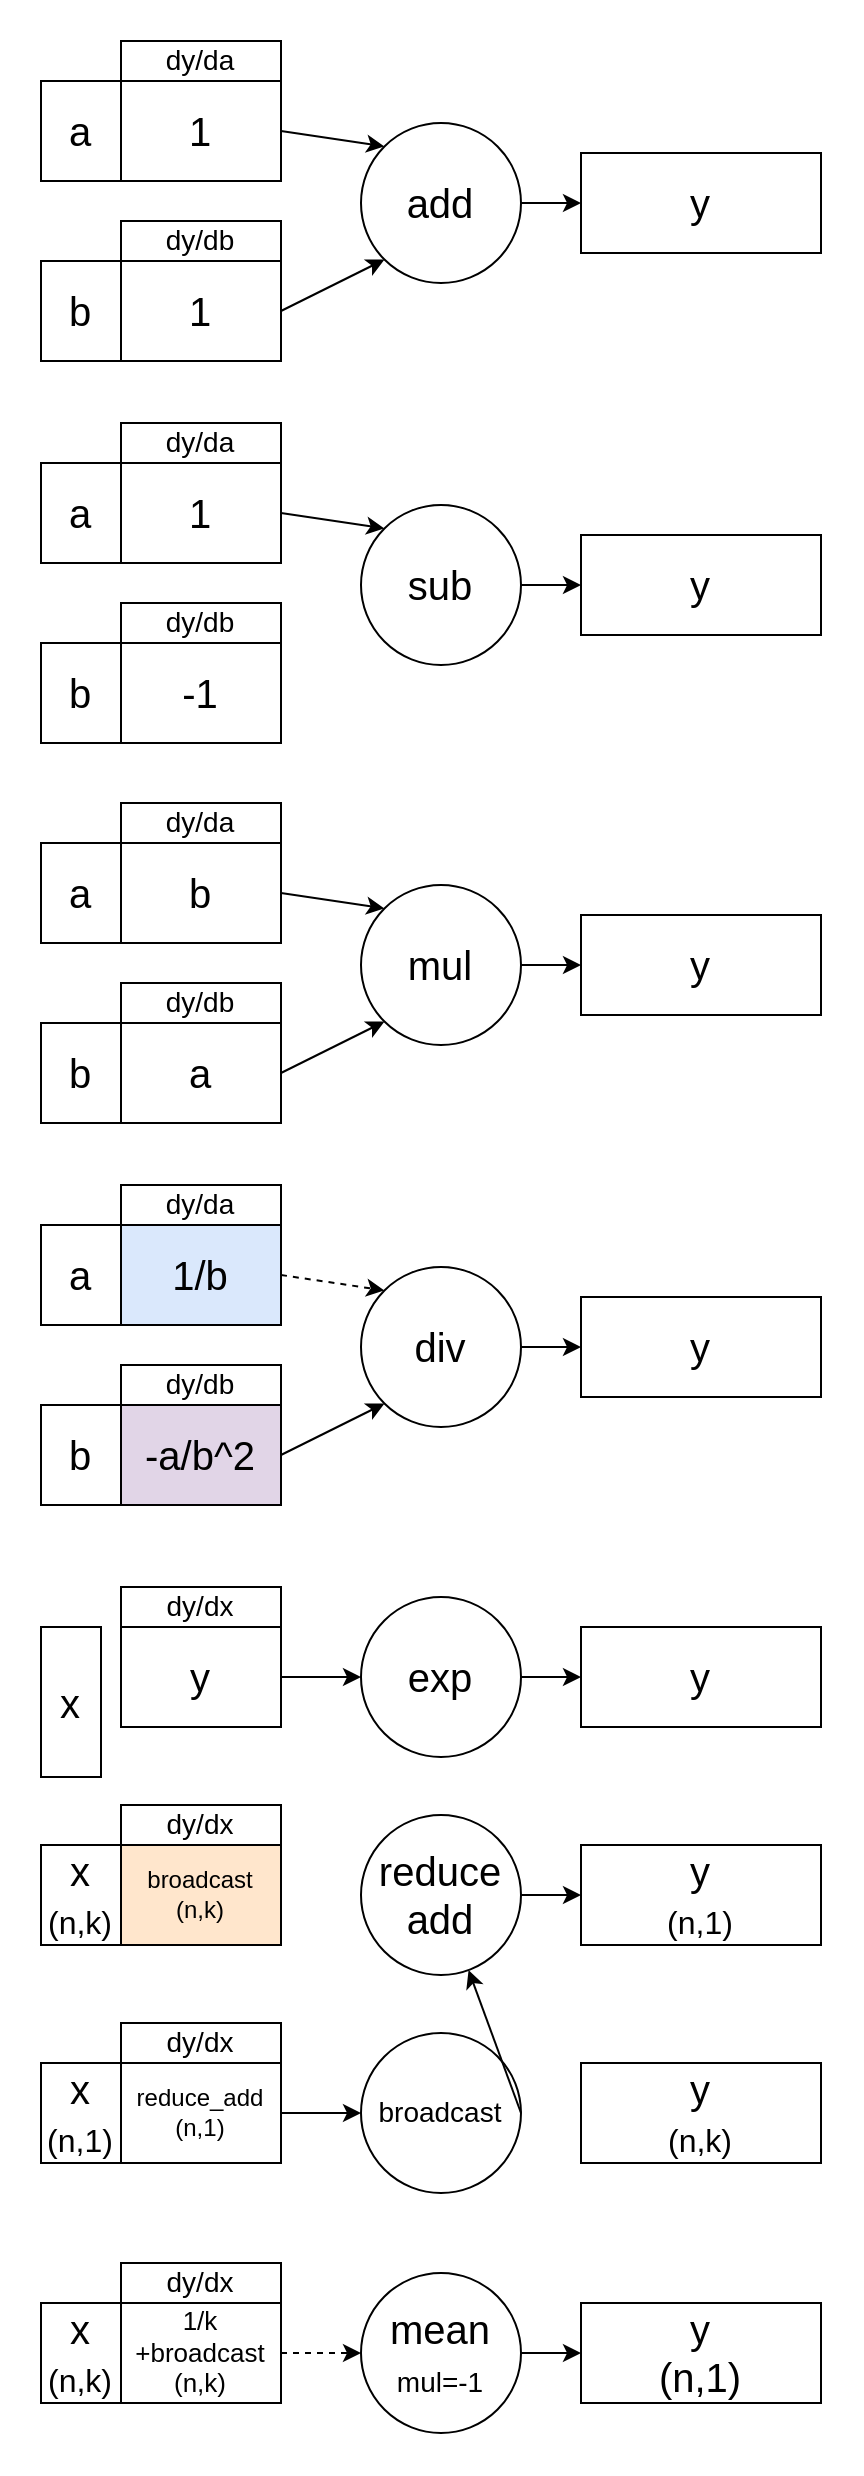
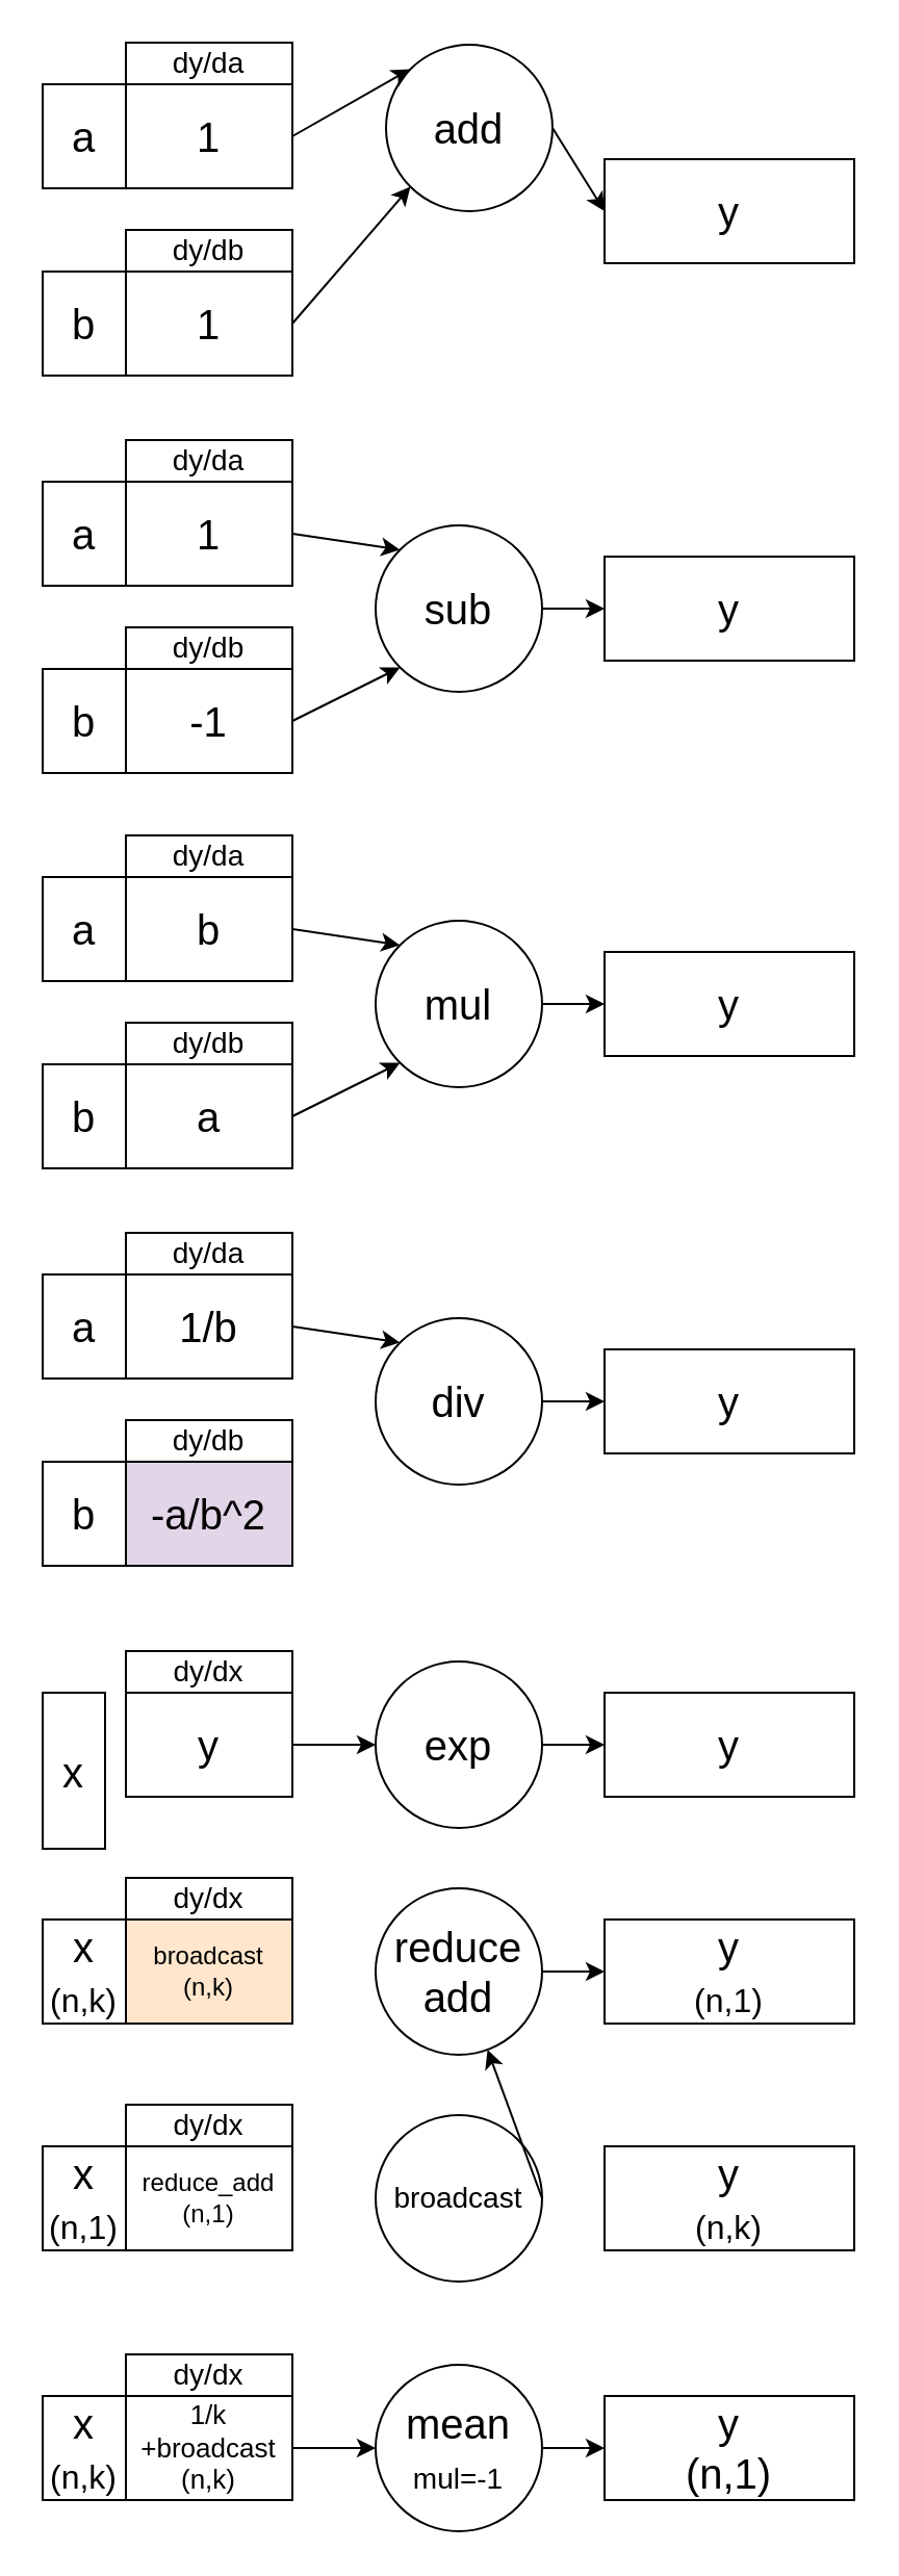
- <mxCell id="2" value="add" style="ellipse;whiteSpace=wrap;html=1;aspect=fixed;fontSize=20;" vertex="1" parent="1"><mxGeometry x="180" y="61" width="80" height="80" as="geometry" /></mxCell>
+ <mxCell id="2" value="add" style="ellipse;whiteSpace=wrap;html=1;aspect=fixed;fontSize=20;" vertex="1" parent="1"><mxGeometry x="185" y="21" width="80" height="80" as="geometry" /></mxCell>
+ <mxCell id="22" value="" style="endArrow=classic;html=1;rounded=0;entryX=0;entryY=1;entryDx=0;entryDy=0;exitX=1;exitY=0.5;exitDx=0;exitDy=0;fontSize=20;" edge="1" parent="1" source="18" target="13"><mxGeometry width="50" height="50" relative="1" as="geometry"><mxPoint x="190" y="432" as="sourcePoint" /><mxPoint x="240" y="382" as="targetPoint" /></mxGeometry></mxCell>
- <mxCell id="38" value="1/b" style="rounded=0;whiteSpace=wrap;html=1;fontSize=20;fillColor=#dae8fc;" vertex="1" parent="1"><mxGeometry x="60" y="612" width="80" height="50" as="geometry" /></mxCell>
+ <mxCell id="38" value="1/b" style="rounded=0;whiteSpace=wrap;html=1;fontSize=20;" vertex="1" parent="1"><mxGeometry x="60" y="612" width="80" height="50" as="geometry" /></mxCell>
- <mxCell id="43" value="" style="endArrow=classic;html=1;rounded=0;entryX=0;entryY=0;entryDx=0;entryDy=0;exitX=1;exitY=0.5;exitDx=0;exitDy=0;fontSize=20;dashed=1;" edge="1" parent="1" source="38" target="35"><mxGeometry width="50" height="50" relative="1" as="geometry"><mxPoint x="190" y="813" as="sourcePoint" /><mxPoint x="240" y="763" as="targetPoint" /></mxGeometry></mxCell>
+ <mxCell id="43" value="" style="endArrow=classic;html=1;rounded=0;entryX=0;entryY=0;entryDx=0;entryDy=0;exitX=1;exitY=0.5;exitDx=0;exitDy=0;fontSize=20;" edge="1" parent="1" source="38" target="35"><mxGeometry width="50" height="50" relative="1" as="geometry"><mxPoint x="190" y="813" as="sourcePoint" /><mxPoint x="240" y="763" as="targetPoint" /></mxGeometry></mxCell>
- <mxCell id="44" value="" style="endArrow=classic;html=1;rounded=0;entryX=0;entryY=1;entryDx=0;entryDy=0;exitX=1;exitY=0.5;exitDx=0;exitDy=0;fontSize=20;" edge="1" parent="1" source="40" target="35"><mxGeometry width="50" height="50" relative="1" as="geometry"><mxPoint x="190" y="813" as="sourcePoint" /><mxPoint x="240" y="763" as="targetPoint" /></mxGeometry></mxCell>
- <mxCell id="71" value="" style="endArrow=classic;html=1;rounded=0;entryX=0;entryY=0.5;entryDx=0;entryDy=0;exitX=1;exitY=0.5;exitDx=0;exitDy=0;fontSize=20;" edge="1" parent="1" source="69" target="66"><mxGeometry width="50" height="50" relative="1" as="geometry"><mxPoint x="190" y="1196" as="sourcePoint" /><mxPoint x="240" y="1146" as="targetPoint" /></mxGeometry></mxCell>
- <mxCell id="64" value="" style="endArrow=classic;html=1;rounded=0;entryX=0;entryY=0.5;entryDx=0;entryDy=0;exitX=1;exitY=0.5;exitDx=0;exitDy=0;fontSize=20;dashed=1;" edge="1" parent="1" source="62" target="59"><mxGeometry width="50" height="50" relative="1" as="geometry"><mxPoint x="190" y="1316" as="sourcePoint" /><mxPoint x="240" y="1266" as="targetPoint" /></mxGeometry></mxCell>
+ <mxCell id="64" value="" style="endArrow=classic;html=1;rounded=0;entryX=0;entryY=0.5;entryDx=0;entryDy=0;exitX=1;exitY=0.5;exitDx=0;exitDy=0;fontSize=20;" edge="1" parent="1" source="62" target="59"><mxGeometry width="50" height="50" relative="1" as="geometry"><mxPoint x="190" y="1316" as="sourcePoint" /><mxPoint x="240" y="1266" as="targetPoint" /></mxGeometry></mxCell>
